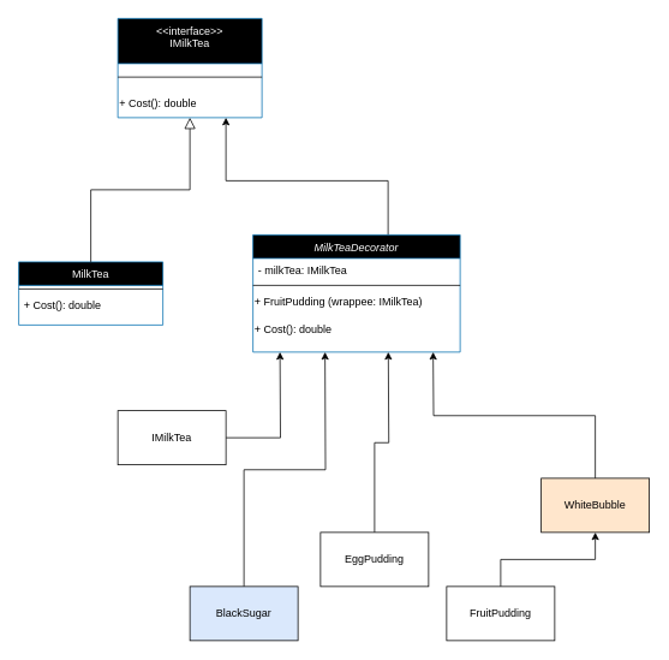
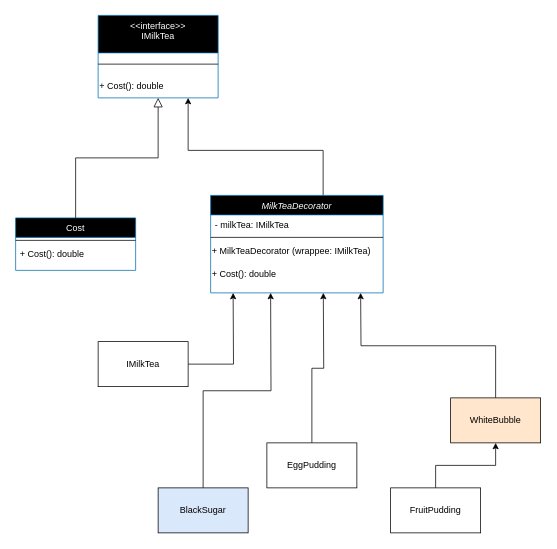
- <mxCell id="5" value="MilkTea" style="swimlane;fontStyle=0;align=center;verticalAlign=top;childLayout=stackLayout;horizontal=1;startSize=26;horizontalStack=0;resizeParent=1;resizeLast=0;collapsible=1;marginBottom=0;rounded=0;shadow=0;strokeWidth=1;fillColor=#000000;fontColor=#ffffff;strokeColor=#006EAF;" parent="1" vertex="1"><mxGeometry x="20" y="290" width="160" height="70" as="geometry"><mxRectangle x="130" y="380" width="160" height="26" as="alternateBounds" /></mxGeometry></mxCell>
+ <mxCell id="5" value="Cost" style="swimlane;fontStyle=0;align=center;verticalAlign=top;childLayout=stackLayout;horizontal=1;startSize=26;horizontalStack=0;resizeParent=1;resizeLast=0;collapsible=1;marginBottom=0;rounded=0;shadow=0;strokeWidth=1;fillColor=#000000;fontColor=#ffffff;strokeColor=#006EAF;" parent="1" vertex="1"><mxGeometry x="20" y="290" width="160" height="70" as="geometry"><mxRectangle x="130" y="380" width="160" height="26" as="alternateBounds" /></mxGeometry></mxCell>
- <mxCell id="13" value="+ FruitPudding (wrappee: IMilkTea)" style="text;html=1;align=left;verticalAlign=middle;resizable=0;points=[];autosize=1;strokeColor=none;fillColor=none;" vertex="1" parent="10"><mxGeometry y="60" width="230" height="30" as="geometry" /></mxCell>
+ <mxCell id="13" value="+ MilkTeaDecorator (wrappee: IMilkTea)" style="text;html=1;align=left;verticalAlign=middle;resizable=0;points=[];autosize=1;strokeColor=none;fillColor=none;" vertex="1" parent="10"><mxGeometry y="60" width="230" height="30" as="geometry" /></mxCell>
- <mxCell id="20" value="FruitPudding" style="rounded=0;whiteSpace=wrap;html=1;" vertex="1" parent="1"><mxGeometry x="495" y="650" width="120" height="60" as="geometry" /></mxCell>
+ <mxCell id="20" value="FruitPudding" style="rounded=0;whiteSpace=wrap;html=1;" vertex="1" parent="1"><mxGeometry x="520" y="650" width="120" height="60" as="geometry" /></mxCell>
